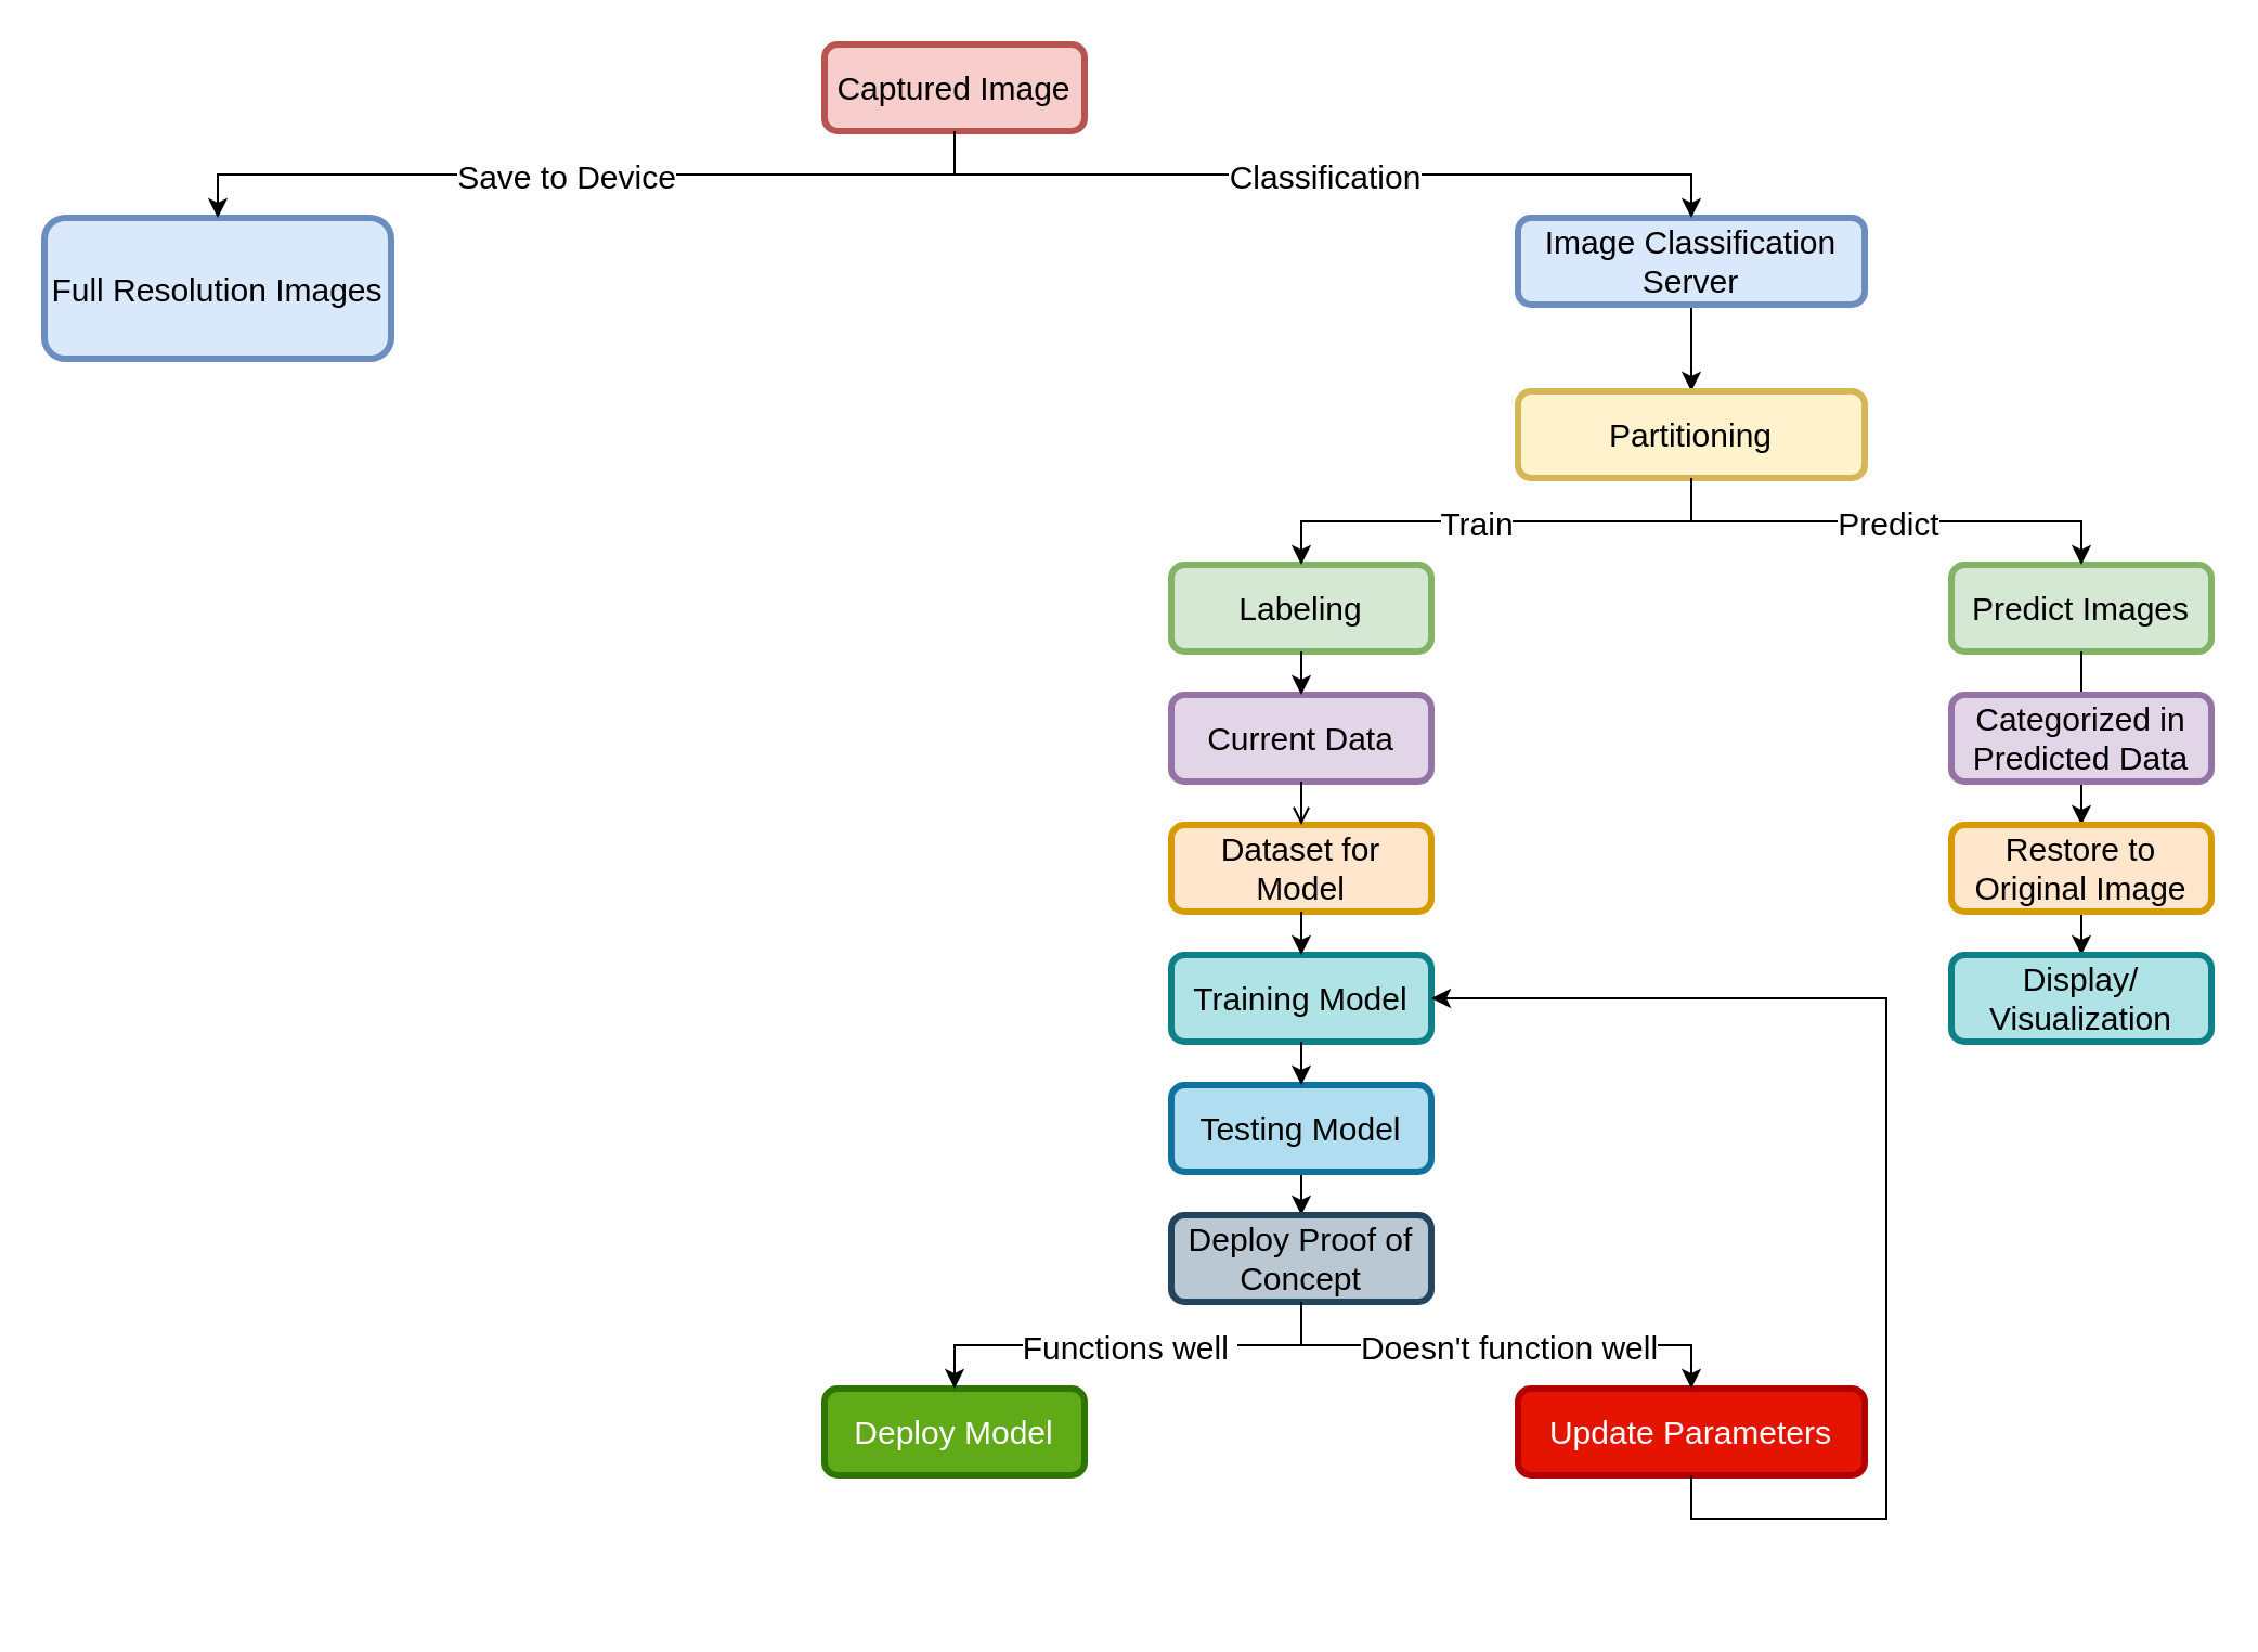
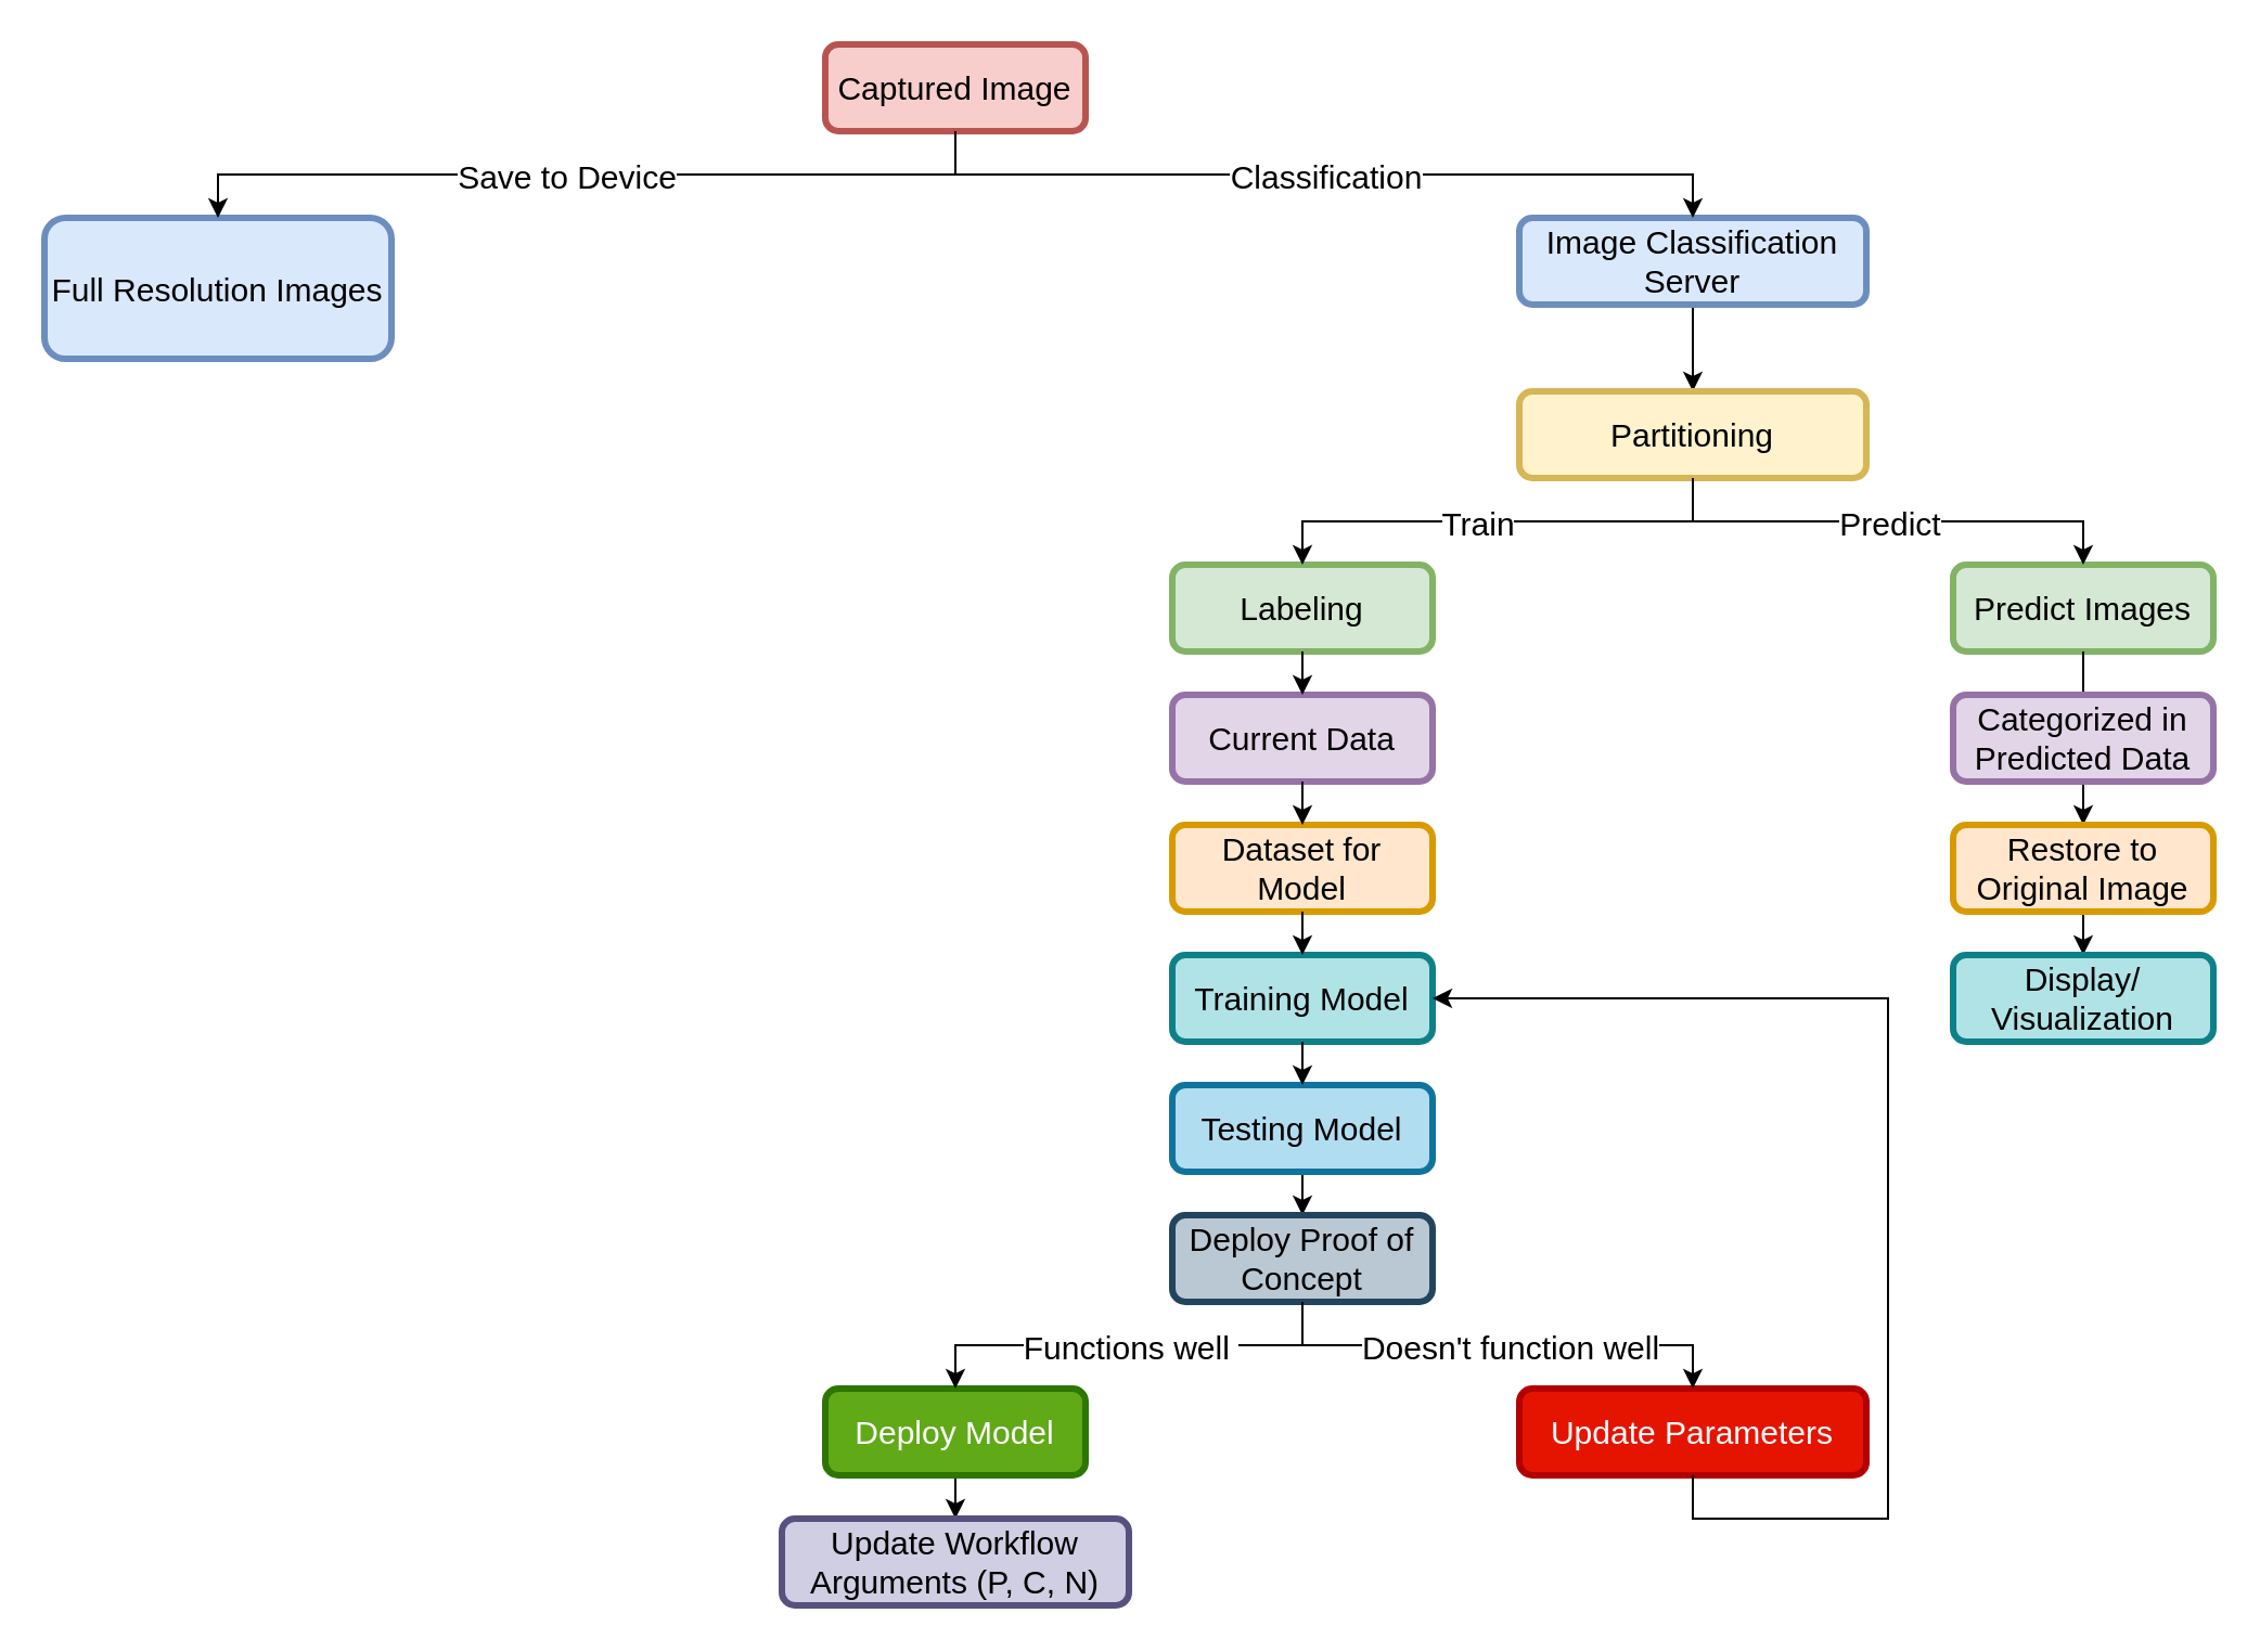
- <mxCell id="21" value="" style="endArrow=open;html=1;rounded=0;fontSize=15;exitX=0.5;exitY=1;exitDx=0;exitDy=0;entryX=0.5;entryY=0;entryDx=0;entryDy=0;" parent="1" source="10" target="11" edge="1"><mxGeometry width="50" height="50" relative="1" as="geometry"><mxPoint x="610" y="310" as="sourcePoint" /><mxPoint x="610" y="330" as="targetPoint" /></mxGeometry></mxCell>
+ <mxCell id="21" value="" style="endArrow=classic;html=1;rounded=0;fontSize=15;exitX=0.5;exitY=1;exitDx=0;exitDy=0;entryX=0.5;entryY=0;entryDx=0;entryDy=0;" parent="1" source="10" target="11" edge="1"><mxGeometry width="50" height="50" relative="1" as="geometry"><mxPoint x="610" y="310" as="sourcePoint" /><mxPoint x="610" y="330" as="targetPoint" /></mxGeometry></mxCell>
+ <mxCell id="16" value="" style="edgeStyle=orthogonalEdgeStyle;rounded=0;orthogonalLoop=1;jettySize=auto;html=1;fontSize=15;" parent="1" source="17" target="18" edge="1"><mxGeometry relative="1" as="geometry" /></mxCell>
+ <mxCell id="18" value="&lt;span style=&quot;font-size: 15px;&quot;&gt;Update Workflow Arguments (P, C, N)&lt;/span&gt;" style="rounded=1;whiteSpace=wrap;html=1;fillColor=#d0cee2;strokeColor=#56517e;strokeWidth=3;" parent="1" vertex="1"><mxGeometry x="360" y="700" width="160" height="40" as="geometry" /></mxCell>
